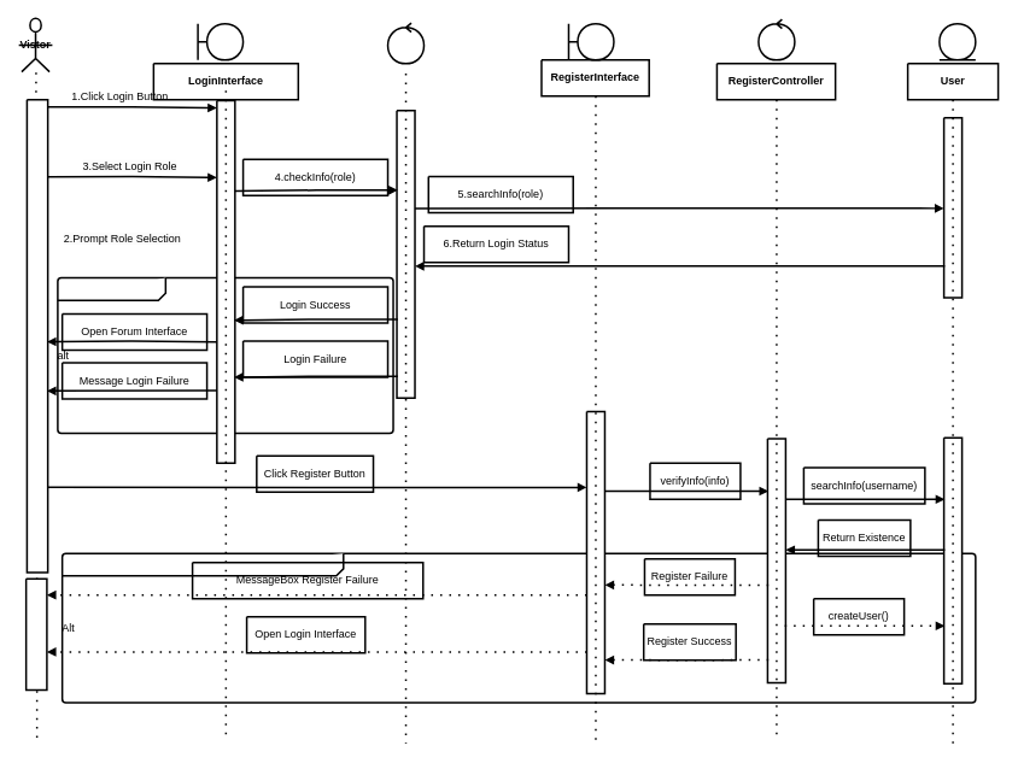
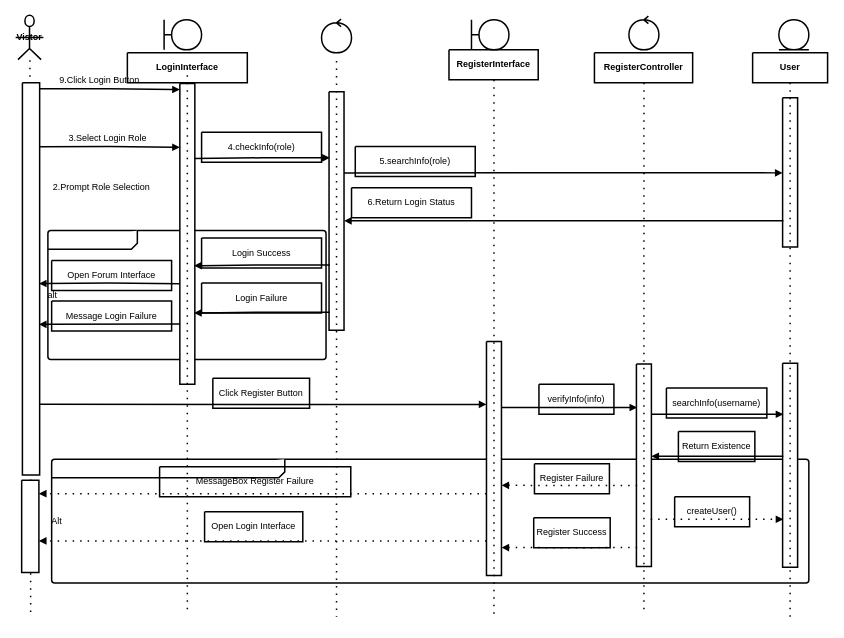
- <mxCell id="70" value="1.Click Login Button" style="text;html=1;align=center;verticalAlign=middle;whiteSpace=wrap;rounded=0;" vertex="1" parent="1"><mxGeometry x="71" y="92" width="122" height="30" as="geometry" /></mxCell>
+ <mxCell id="70" value="9.Click Login Button" style="text;html=1;align=center;verticalAlign=middle;whiteSpace=wrap;rounded=0;" vertex="1" parent="1"><mxGeometry x="71" y="92" width="122" height="30" as="geometry" /></mxCell>
- <mxCell id="71" value="&lt;span style=&quot;color: rgb(0, 0, 0); font-family: Helvetica; font-size: 12px; font-style: normal; font-variant-ligatures: normal; font-variant-caps: normal; font-weight: 400; letter-spacing: normal; orphans: 2; text-align: center; text-indent: 0px; text-transform: none; widows: 2; word-spacing: 0px; -webkit-text-stroke-width: 0px; white-space: normal; background-color: rgb(251, 251, 251); text-decoration-thickness: initial; text-decoration-style: initial; text-decoration-color: initial; display: inline !important; float: none;&quot;&gt;2.Prompt Role Selection&lt;/span&gt;" style="text;whiteSpace=wrap;html=1;" vertex="1" parent="1"><mxGeometry x="68" y="250" width="160" height="40" as="geometry" /></mxCell>
+ <mxCell id="71" value="&lt;span style=&quot;color: rgb(0, 0, 0); font-family: Helvetica; font-size: 12px; font-style: normal; font-variant-ligatures: normal; font-variant-caps: normal; font-weight: 400; letter-spacing: normal; orphans: 2; text-align: center; text-indent: 0px; text-transform: none; widows: 2; word-spacing: 0px; -webkit-text-stroke-width: 0px; white-space: normal; background-color: rgb(251, 251, 251); text-decoration-thickness: initial; text-decoration-style: initial; text-decoration-color: initial; display: inline !important; float: none;&quot;&gt;2.Prompt Role Selection&lt;/span&gt;" style="text;whiteSpace=wrap;html=1;" vertex="1" parent="1"><mxGeometry x="68" y="235" width="160" height="40" as="geometry" /></mxCell>
